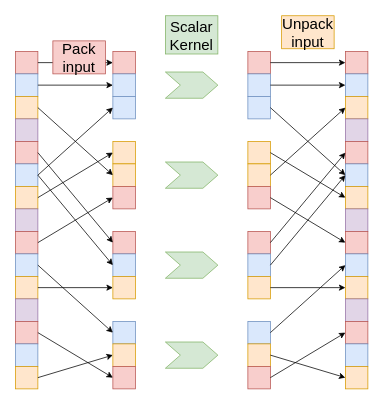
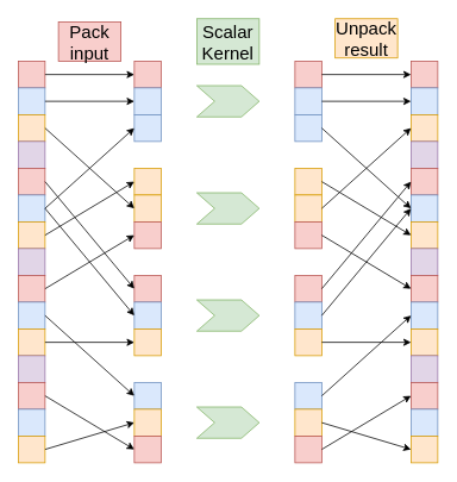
- <mxCell id="86" value="Unpack input" style="text;html=1;strokeColor=#d79b00;fillColor=#ffe6cc;align=center;verticalAlign=middle;whiteSpace=wrap;rounded=0;fontSize=20;" parent="1" vertex="1"><mxGeometry x="375" y="20.5" width="70" height="44" as="geometry" /></mxCell>
+ <mxCell id="86" value="Unpack result" style="text;html=1;strokeColor=#d79b00;fillColor=#ffe6cc;align=center;verticalAlign=middle;whiteSpace=wrap;rounded=0;fontSize=20;" parent="1" vertex="1"><mxGeometry x="375" y="20.5" width="70" height="44" as="geometry" /></mxCell>
- <mxCell id="85" value="Pack input" style="text;html=1;strokeColor=#b85450;fillColor=#f8cecc;align=center;verticalAlign=middle;whiteSpace=wrap;rounded=0;fontSize=20;" parent="1" vertex="1"><mxGeometry x="70" y="54" width="70" height="44" as="geometry" /></mxCell>
+ <mxCell id="85" value="Pack input" style="text;html=1;strokeColor=#b85450;fillColor=#f8cecc;align=center;verticalAlign=middle;whiteSpace=wrap;rounded=0;fontSize=20;" parent="1" vertex="1"><mxGeometry x="65" y="24" width="70" height="44" as="geometry" /></mxCell>
